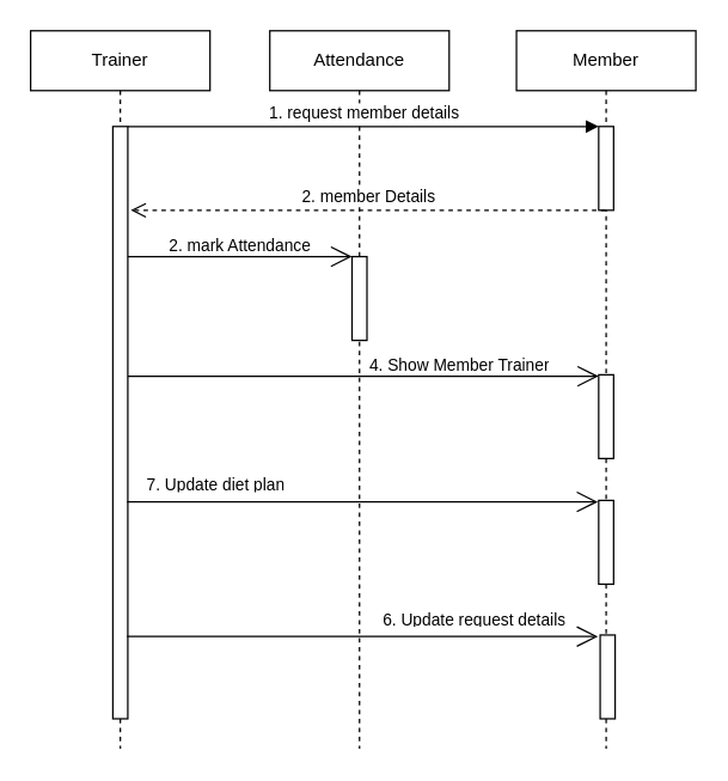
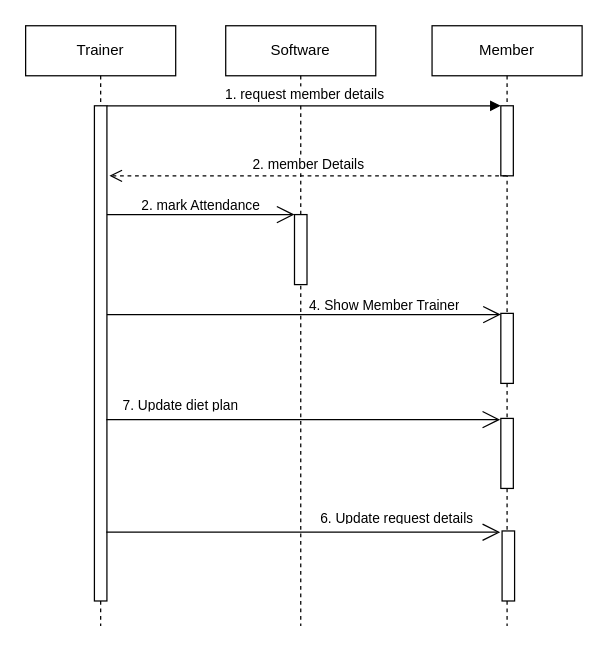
- <mxCell id="4" value="Attendance" style="shape=umlLifeline;perimeter=lifelinePerimeter;whiteSpace=wrap;html=1;container=1;dropTarget=0;collapsible=0;recursiveResize=0;outlineConnect=0;portConstraint=eastwest;newEdgeStyle={&quot;curved&quot;:0,&quot;rounded&quot;:0};" vertex="1" parent="1"><mxGeometry x="180" y="20" width="120" height="480" as="geometry" /></mxCell>
+ <mxCell id="4" value="Software" style="shape=umlLifeline;perimeter=lifelinePerimeter;whiteSpace=wrap;html=1;container=1;dropTarget=0;collapsible=0;recursiveResize=0;outlineConnect=0;portConstraint=eastwest;newEdgeStyle={&quot;curved&quot;:0,&quot;rounded&quot;:0};" vertex="1" parent="1"><mxGeometry x="180" y="20" width="120" height="480" as="geometry" /></mxCell>
